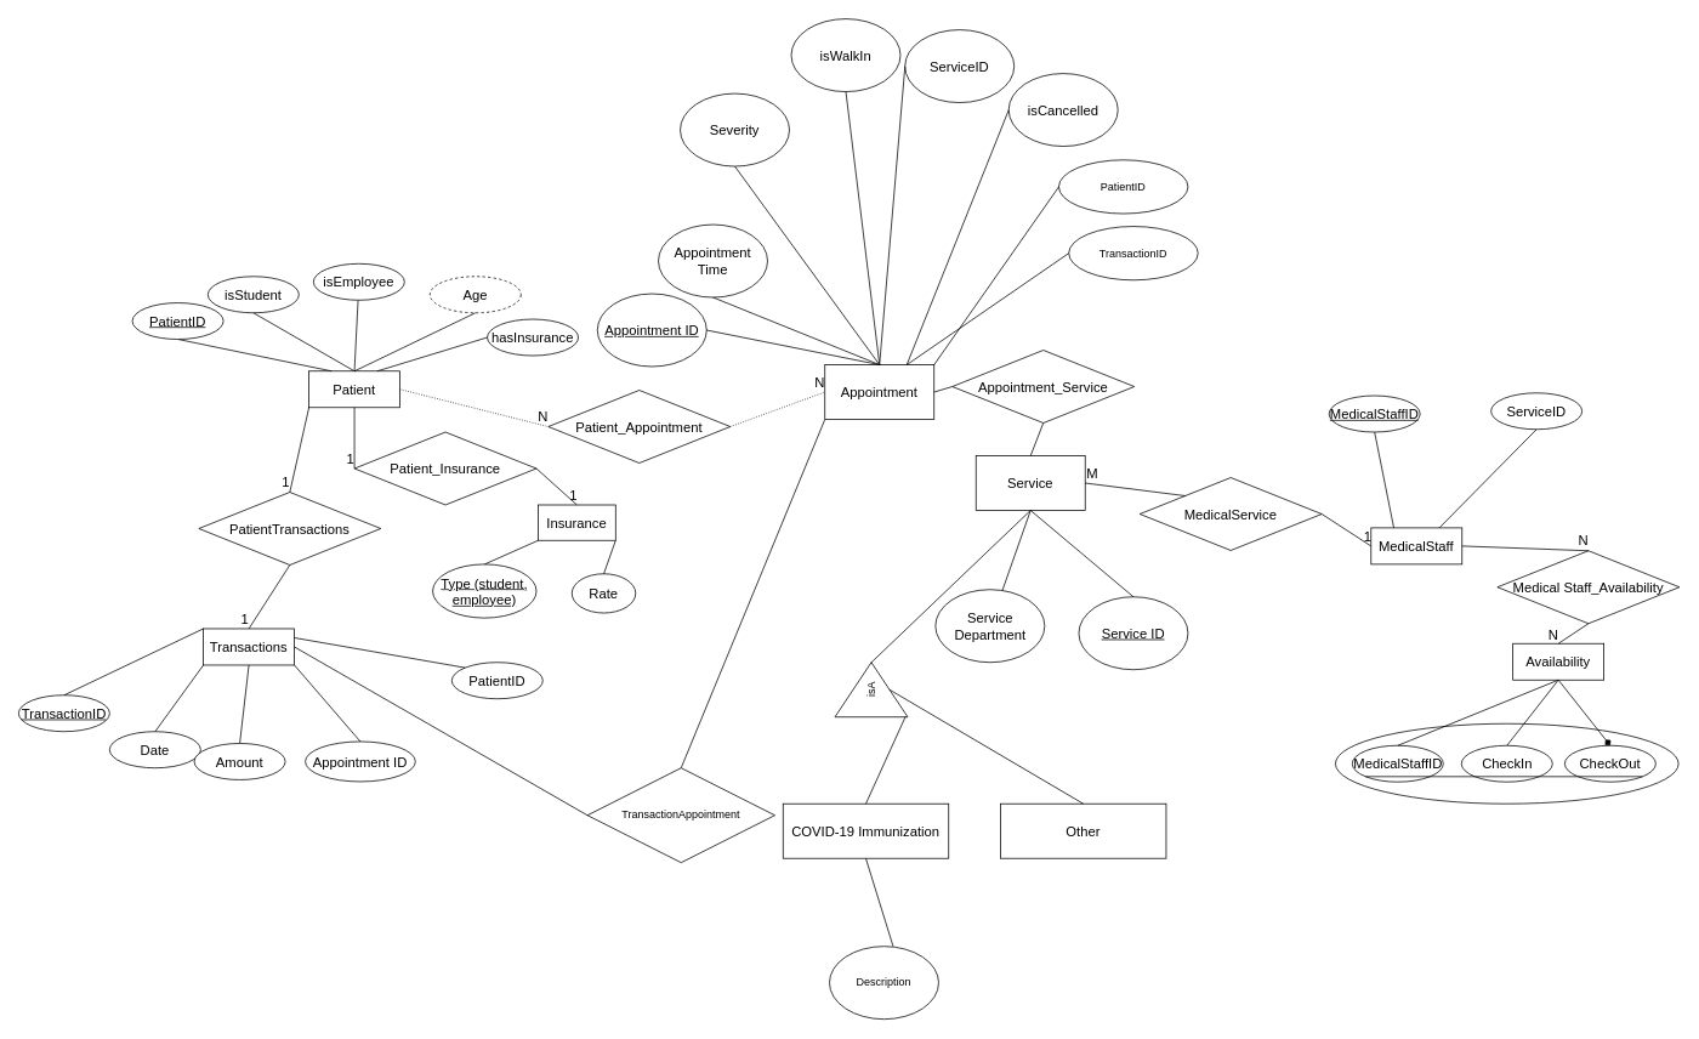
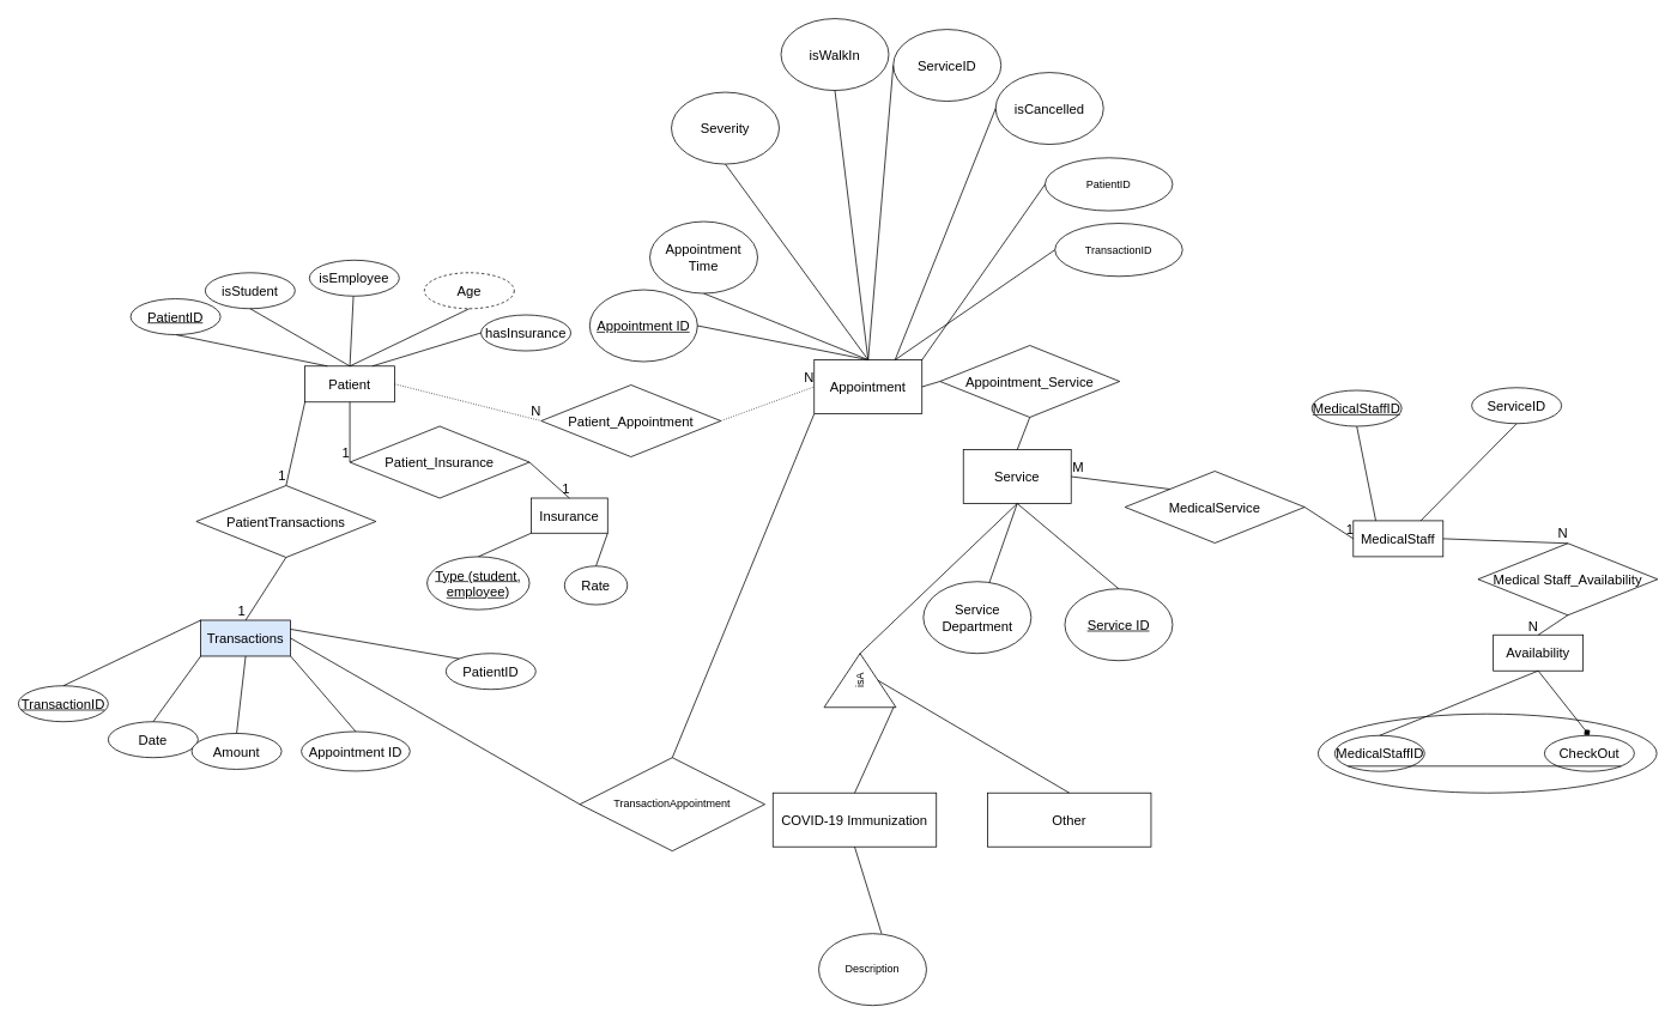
- <mxCell id="50" value="Transactions" style="whiteSpace=wrap;html=1;align=center;fontSize=15;" parent="1" vertex="1"><mxGeometry x="223" y="690" width="100" height="40" as="geometry" /></mxCell>
+ <mxCell id="50" value="Transactions" style="whiteSpace=wrap;html=1;align=center;fontSize=15;fillColor=#dae8fc;" parent="1" vertex="1"><mxGeometry x="223" y="690" width="100" height="40" as="geometry" /></mxCell>
- <mxCell id="69" value="" style="endArrow=none;html=1;entryX=0.5;entryY=0;entryDx=0;entryDy=0;exitX=0.5;exitY=1;exitDx=0;exitDy=0;fontSize=15;" parent="1" source="55" target="66" edge="1"><mxGeometry width="50" height="50" relative="1" as="geometry"><mxPoint x="757" y="509.34" as="sourcePoint" /><mxPoint x="650" y="548.34" as="targetPoint" /></mxGeometry></mxCell>
- <mxCell id="66" value="CheckIn" style="ellipse;whiteSpace=wrap;html=1;align=center;fontSize=15;" parent="1" vertex="1"><mxGeometry x="1605.5" y="818.34" width="100" height="40" as="geometry" /></mxCell>
